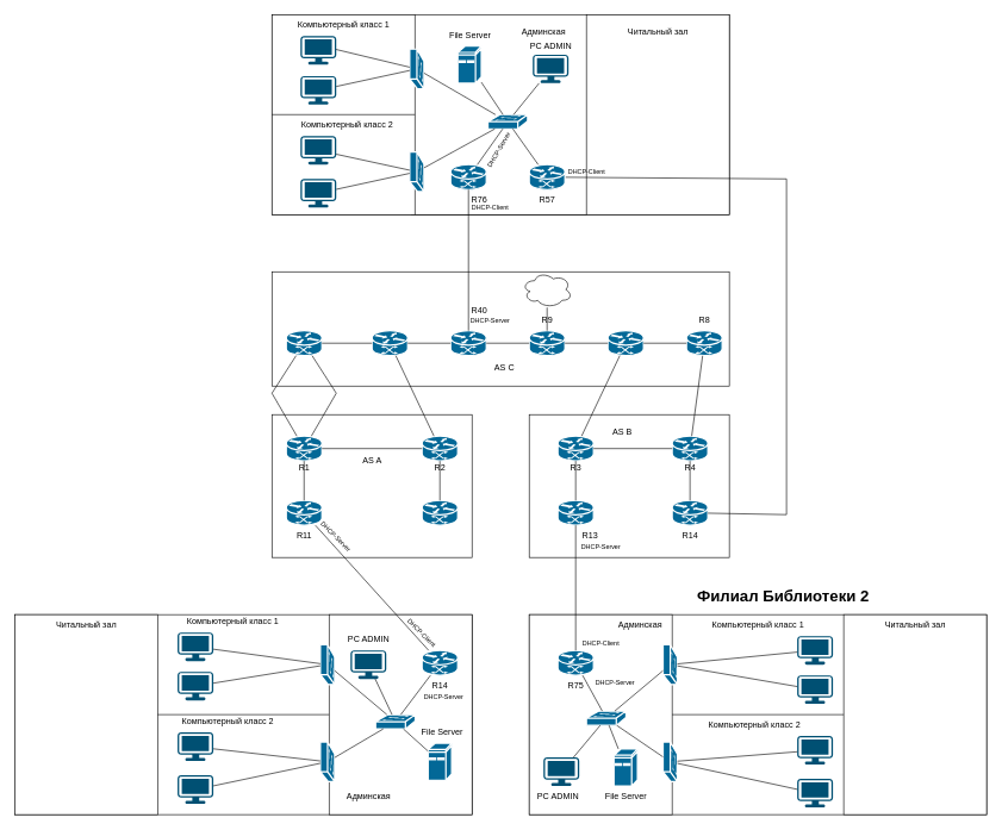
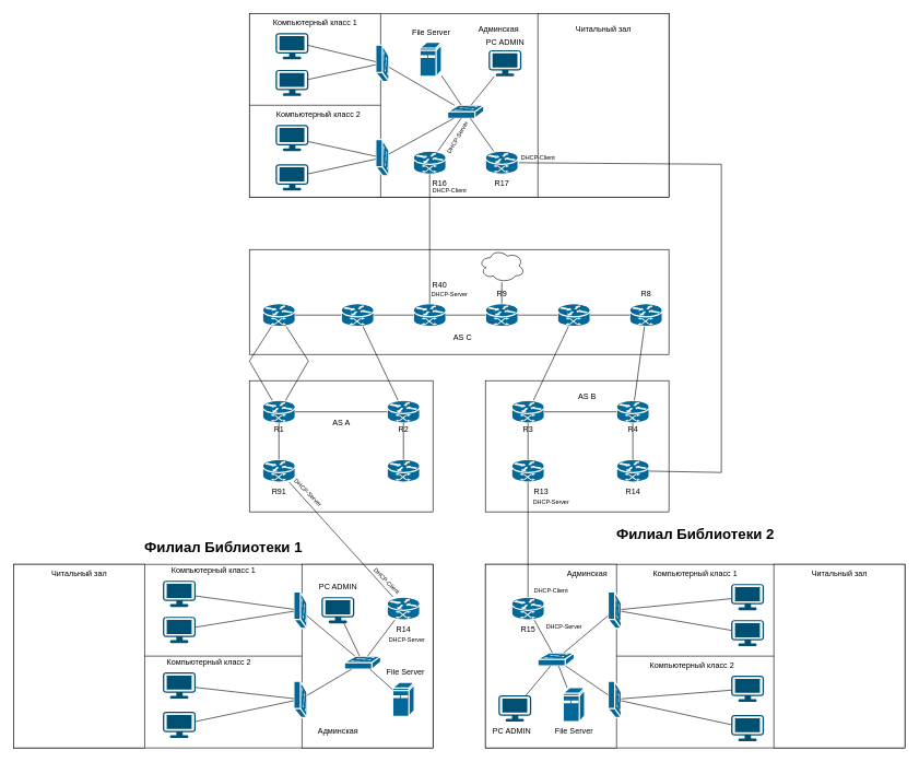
- <mxCell id="71" value="R76" style="text;html=1;align=center;verticalAlign=middle;resizable=0;points=[];autosize=1;strokeColor=none;fillColor=none;" parent="1" vertex="1"><mxGeometry x="645" y="265" width="50" height="30" as="geometry" /></mxCell>
+ <mxCell id="71" value="R16" style="text;html=1;align=center;verticalAlign=middle;resizable=0;points=[];autosize=1;strokeColor=none;fillColor=none;" parent="1" vertex="1"><mxGeometry x="645" y="265" width="50" height="30" as="geometry" /></mxCell>
- <mxCell id="85" value="R57" style="text;html=1;align=center;verticalAlign=middle;resizable=0;points=[];autosize=1;strokeColor=none;fillColor=none;" parent="1" vertex="1"><mxGeometry x="740" y="265" width="50" height="30" as="geometry" /></mxCell>
+ <mxCell id="85" value="R17" style="text;html=1;align=center;verticalAlign=middle;resizable=0;points=[];autosize=1;strokeColor=none;fillColor=none;" parent="1" vertex="1"><mxGeometry x="740" y="265" width="50" height="30" as="geometry" /></mxCell>
- <mxCell id="30" value="AS B" style="text;html=1;align=center;verticalAlign=middle;resizable=0;points=[];autosize=1;strokeColor=none;fillColor=none;" parent="1" vertex="1"><mxGeometry x="845" y="590" width="50" height="30" as="geometry" /></mxCell>
+ <mxCell id="30" value="AS B" style="text;html=1;align=center;verticalAlign=middle;resizable=0;points=[];autosize=1;strokeColor=none;fillColor=none;" parent="1" vertex="1"><mxGeometry x="870" y="590" width="50" height="30" as="geometry" /></mxCell>
- <mxCell id="27" value="R11" style="text;html=1;align=center;verticalAlign=middle;resizable=0;points=[];autosize=1;strokeColor=none;fillColor=none;" parent="1" vertex="1"><mxGeometry x="405" y="735" width="40" height="30" as="geometry" /></mxCell>
+ <mxCell id="27" value="R91" style="text;html=1;align=center;verticalAlign=middle;resizable=0;points=[];autosize=1;strokeColor=none;fillColor=none;" parent="1" vertex="1"><mxGeometry x="405" y="735" width="40" height="30" as="geometry" /></mxCell>
+ <mxCell id="60" value="&lt;b style=&quot;font-size: 22px;&quot;&gt;Филиал Библиотеки 1&lt;/b&gt;" style="text;html=1;align=center;verticalAlign=middle;resizable=0;points=[];autosize=1;strokeColor=none;fillColor=none;fontSize=22;" parent="1" vertex="1"><mxGeometry x="205" y="815" width="270" height="40" as="geometry" /></mxCell>
- <mxCell id="61" value="Филиал Библиотеки 2" style="text;html=1;align=center;verticalAlign=middle;resizable=0;points=[];autosize=1;strokeColor=none;fillColor=none;fontStyle=1;fontSize=22;" parent="1" vertex="1"><mxGeometry x="965" y="815" width="260" height="40" as="geometry" /></mxCell>
+ <mxCell id="61" value="Филиал Библиотеки 2" style="text;html=1;align=center;verticalAlign=middle;resizable=0;points=[];autosize=1;strokeColor=none;fillColor=none;fontStyle=1;fontSize=22;" parent="1" vertex="1"><mxGeometry x="930" y="795" width="260" height="40" as="geometry" /></mxCell>
- <mxCell id="70" value="R75" style="text;html=1;align=center;verticalAlign=middle;resizable=0;points=[];autosize=1;strokeColor=none;fillColor=none;" parent="1" vertex="1"><mxGeometry x="780" y="945" width="50" height="30" as="geometry" /></mxCell>
+ <mxCell id="70" value="R15" style="text;html=1;align=center;verticalAlign=middle;resizable=0;points=[];autosize=1;strokeColor=none;fillColor=none;" parent="1" vertex="1"><mxGeometry x="780" y="945" width="50" height="30" as="geometry" /></mxCell>
